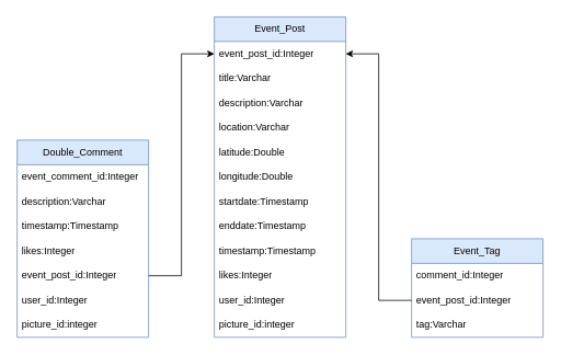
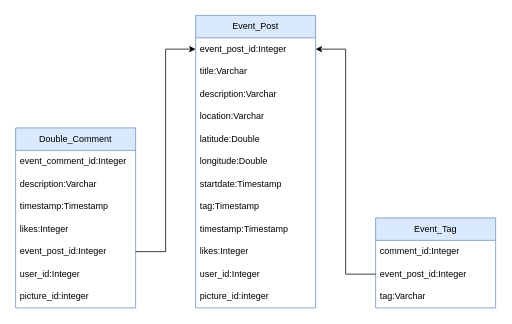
- <mxCell id="10" value="enddate:Timestamp" style="text;strokeColor=none;fillColor=none;align=left;verticalAlign=middle;spacingLeft=4;spacingRight=4;overflow=hidden;points=[[0,0.5],[1,0.5]];portConstraint=eastwest;rotatable=0;whiteSpace=wrap;html=1;" vertex="1" parent="2"><mxGeometry y="240" width="160" height="30" as="geometry" /></mxCell>
+ <mxCell id="10" value="tag:Timestamp" style="text;strokeColor=none;fillColor=none;align=left;verticalAlign=middle;spacingLeft=4;spacingRight=4;overflow=hidden;points=[[0,0.5],[1,0.5]];portConstraint=eastwest;rotatable=0;whiteSpace=wrap;html=1;" vertex="1" parent="2"><mxGeometry y="240" width="160" height="30" as="geometry" /></mxCell>
